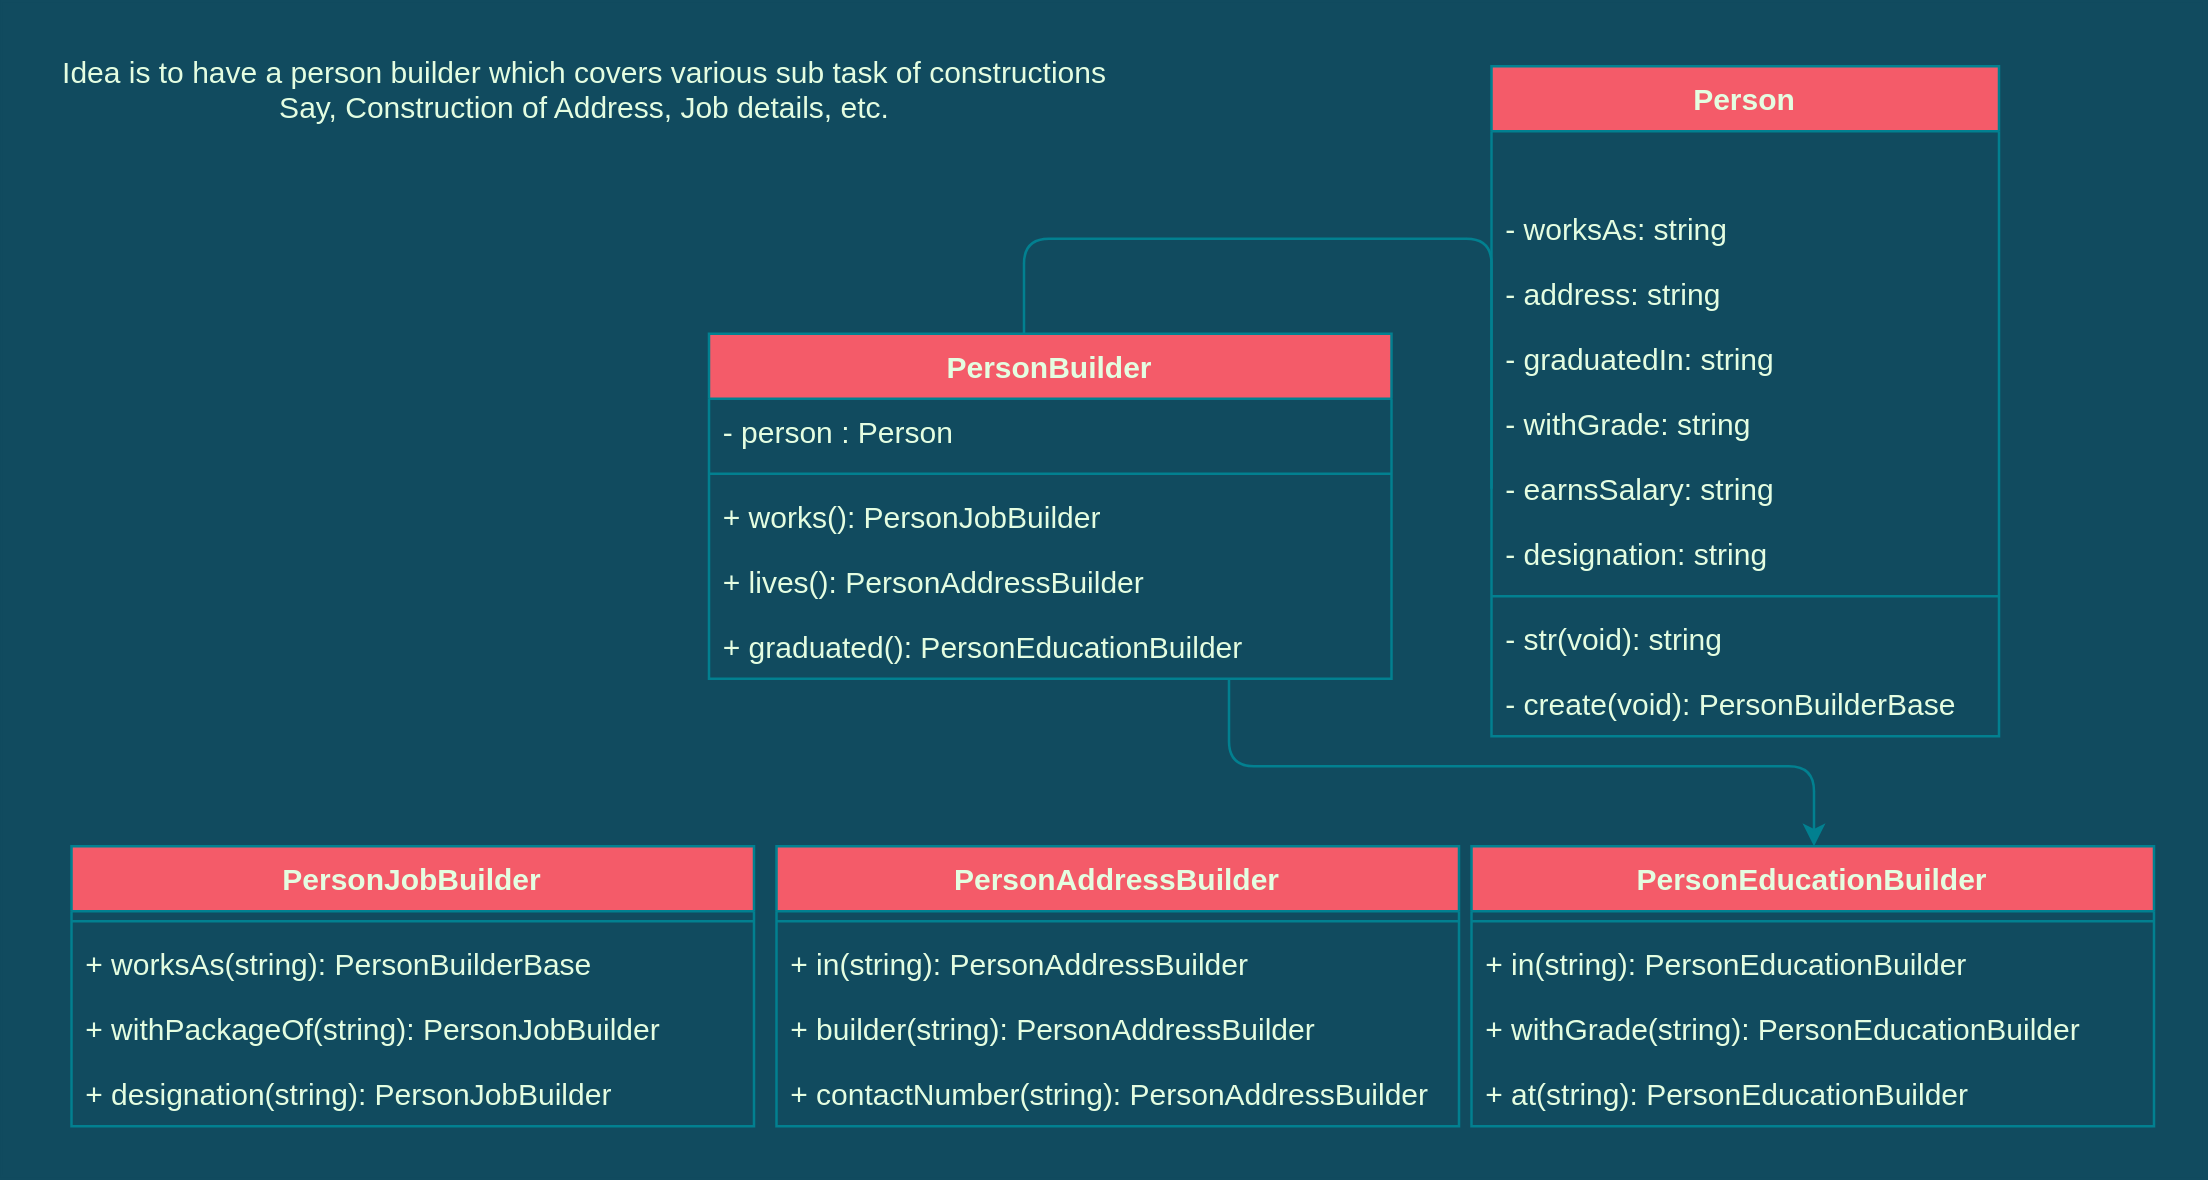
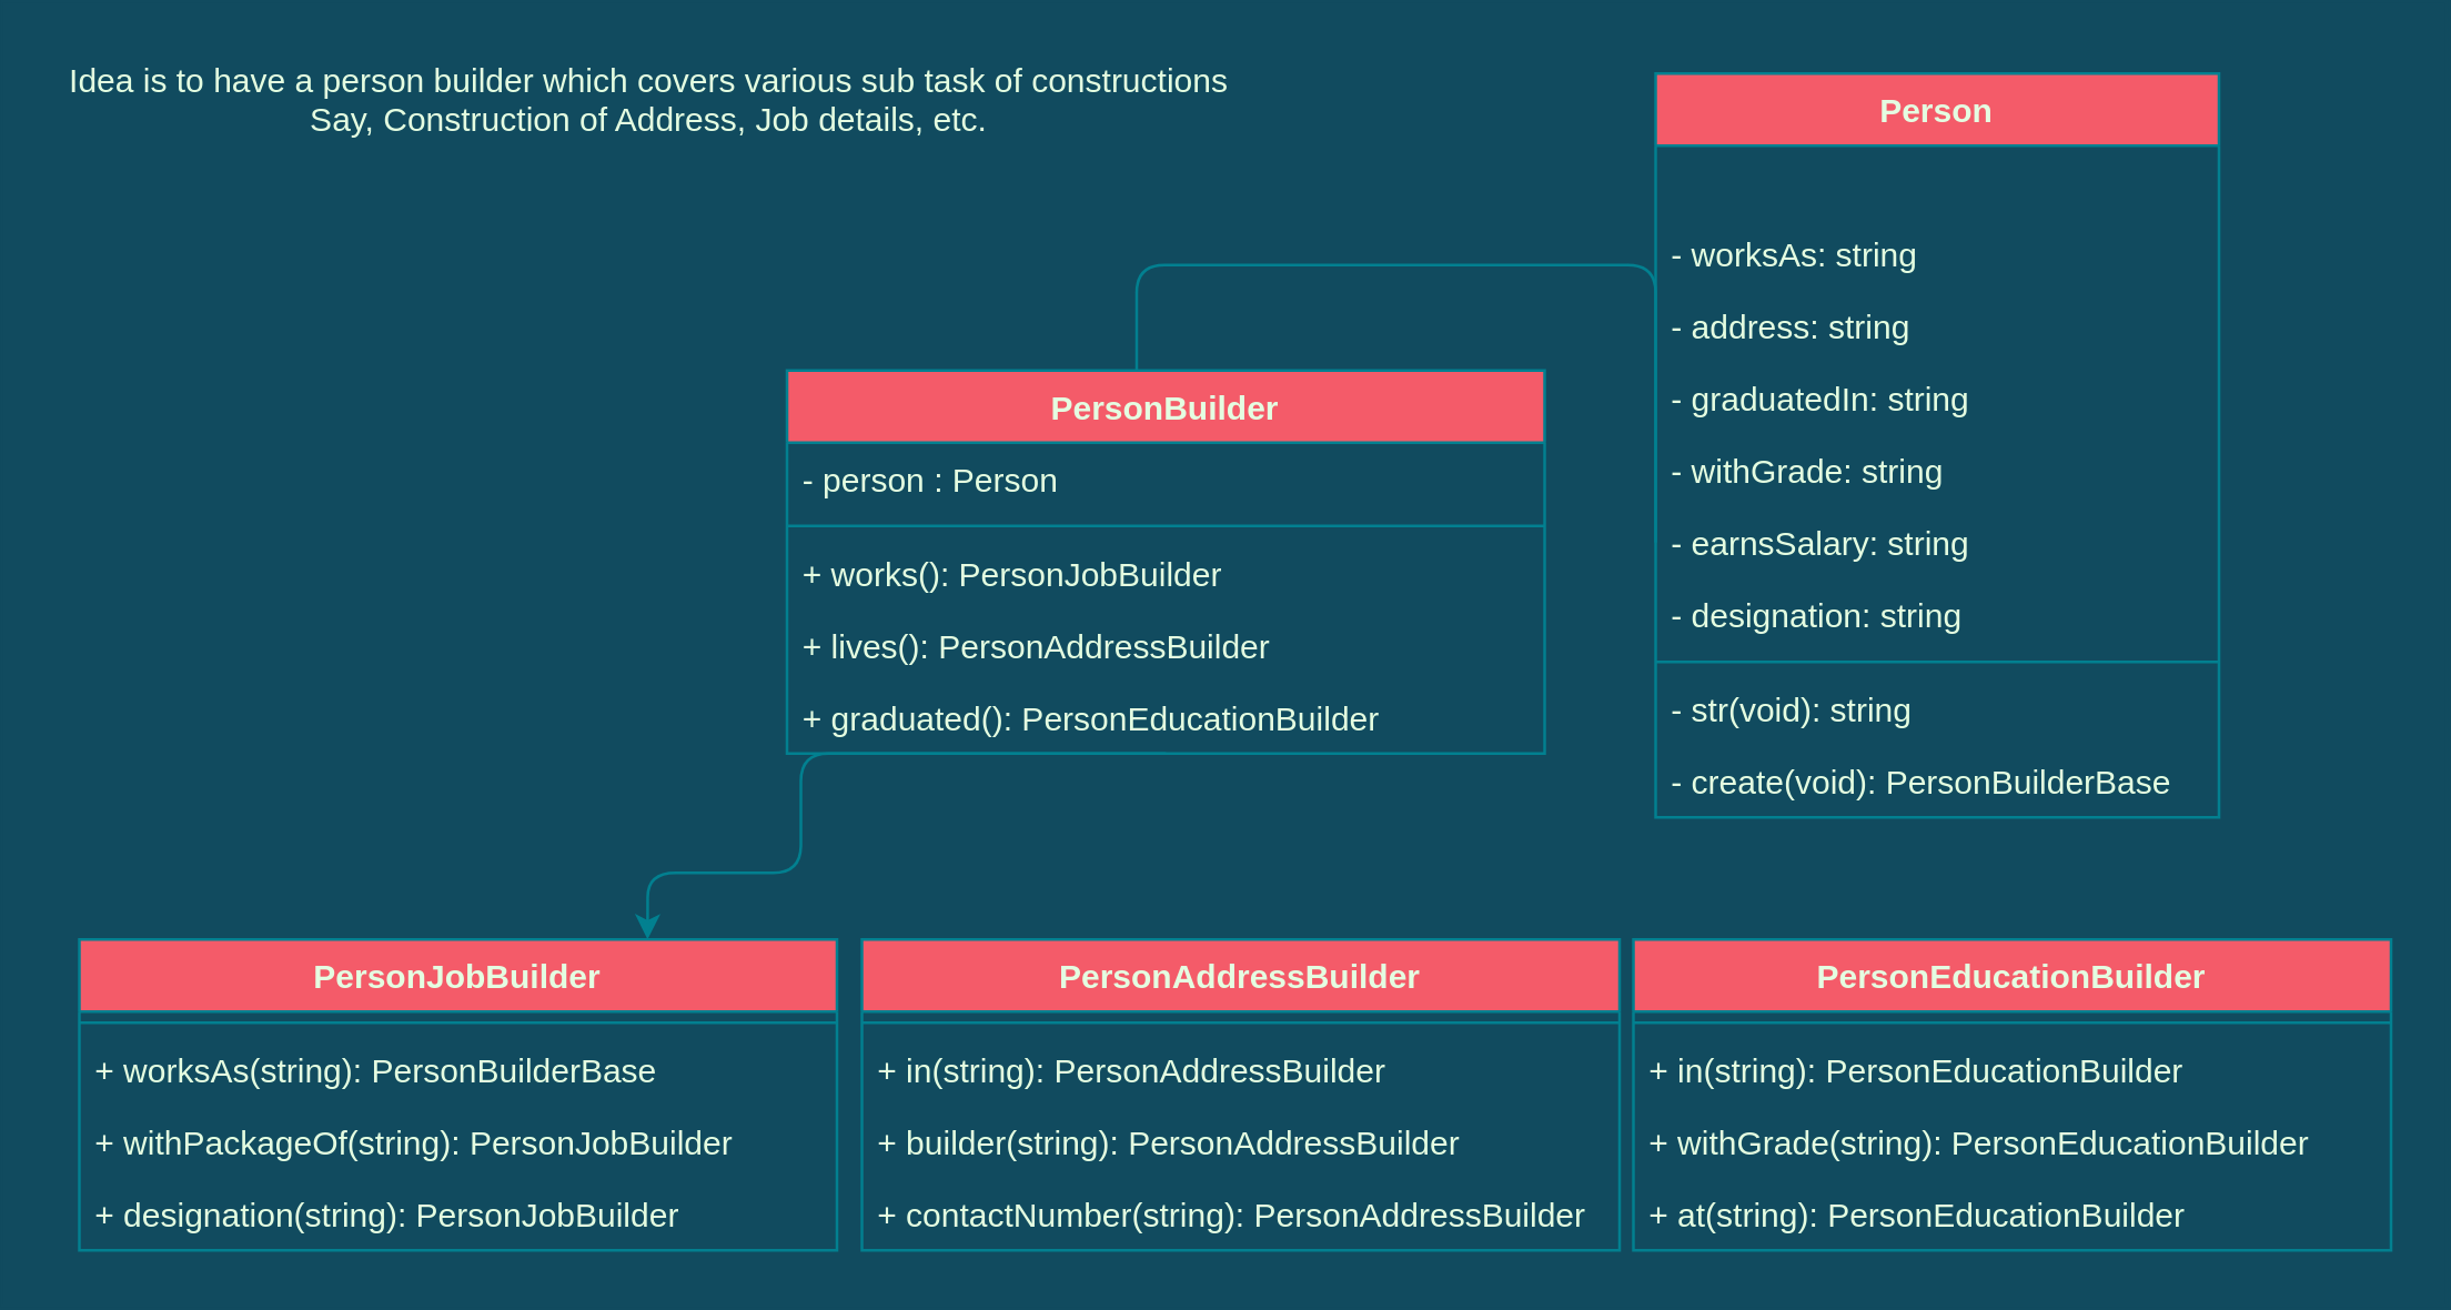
- <mxCell id="16" style="edgeStyle=orthogonalEdgeStyle;orthogonalLoop=1;jettySize=auto;html=1;labelBackgroundColor=#114B5F;strokeColor=#028090;fontColor=#E4FDE1;" edge="1" parent="1" source="17" target="33"><mxGeometry relative="1" as="geometry"><Array as="points"><mxPoint x="491" y="306" /><mxPoint x="725" y="306" /></Array></mxGeometry></mxCell>
+ <mxCell id="15" style="edgeStyle=orthogonalEdgeStyle;orthogonalLoop=1;jettySize=auto;html=1;entryX=0.75;entryY=0;entryDx=0;entryDy=0;exitX=0.5;exitY=1;exitDx=0;exitDy=0;labelBackgroundColor=#114B5F;strokeColor=#028090;fontColor=#E4FDE1;" edge="1" parent="1" source="17" target="23"><mxGeometry relative="1" as="geometry"><mxPoint x="376" y="330" as="sourcePoint" /><Array as="points"><mxPoint x="288" y="271" /><mxPoint x="288" y="314" /><mxPoint x="233" y="314" /></Array></mxGeometry></mxCell>
